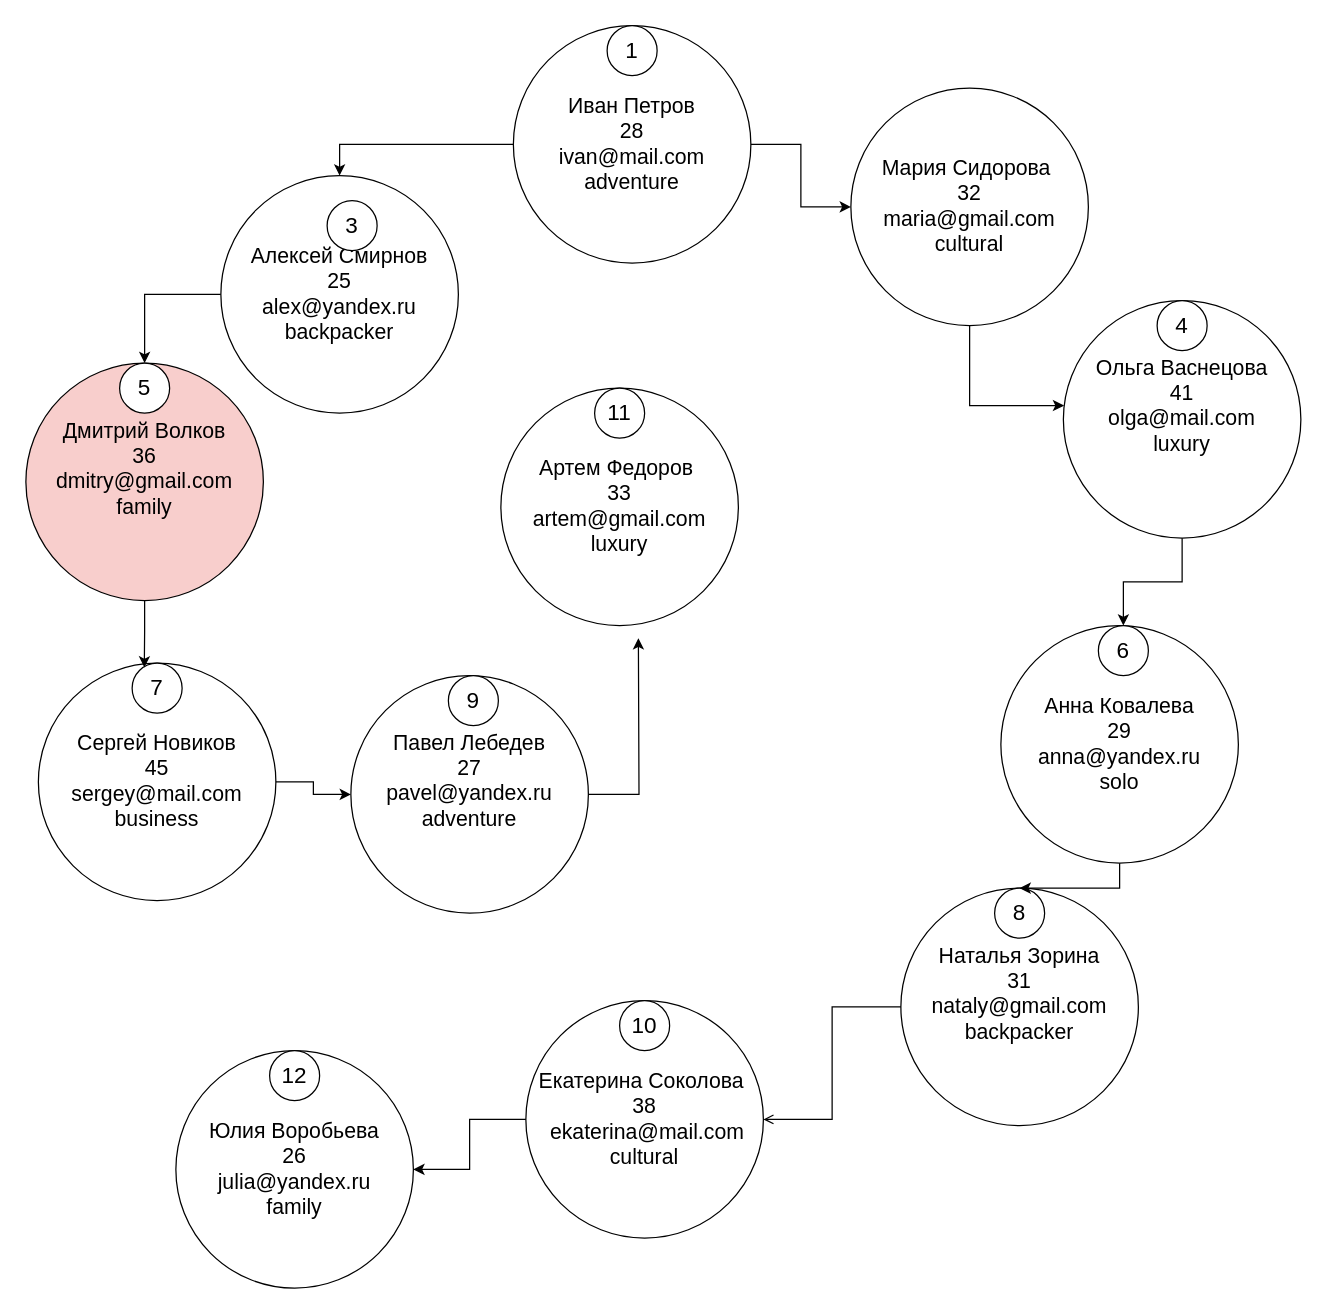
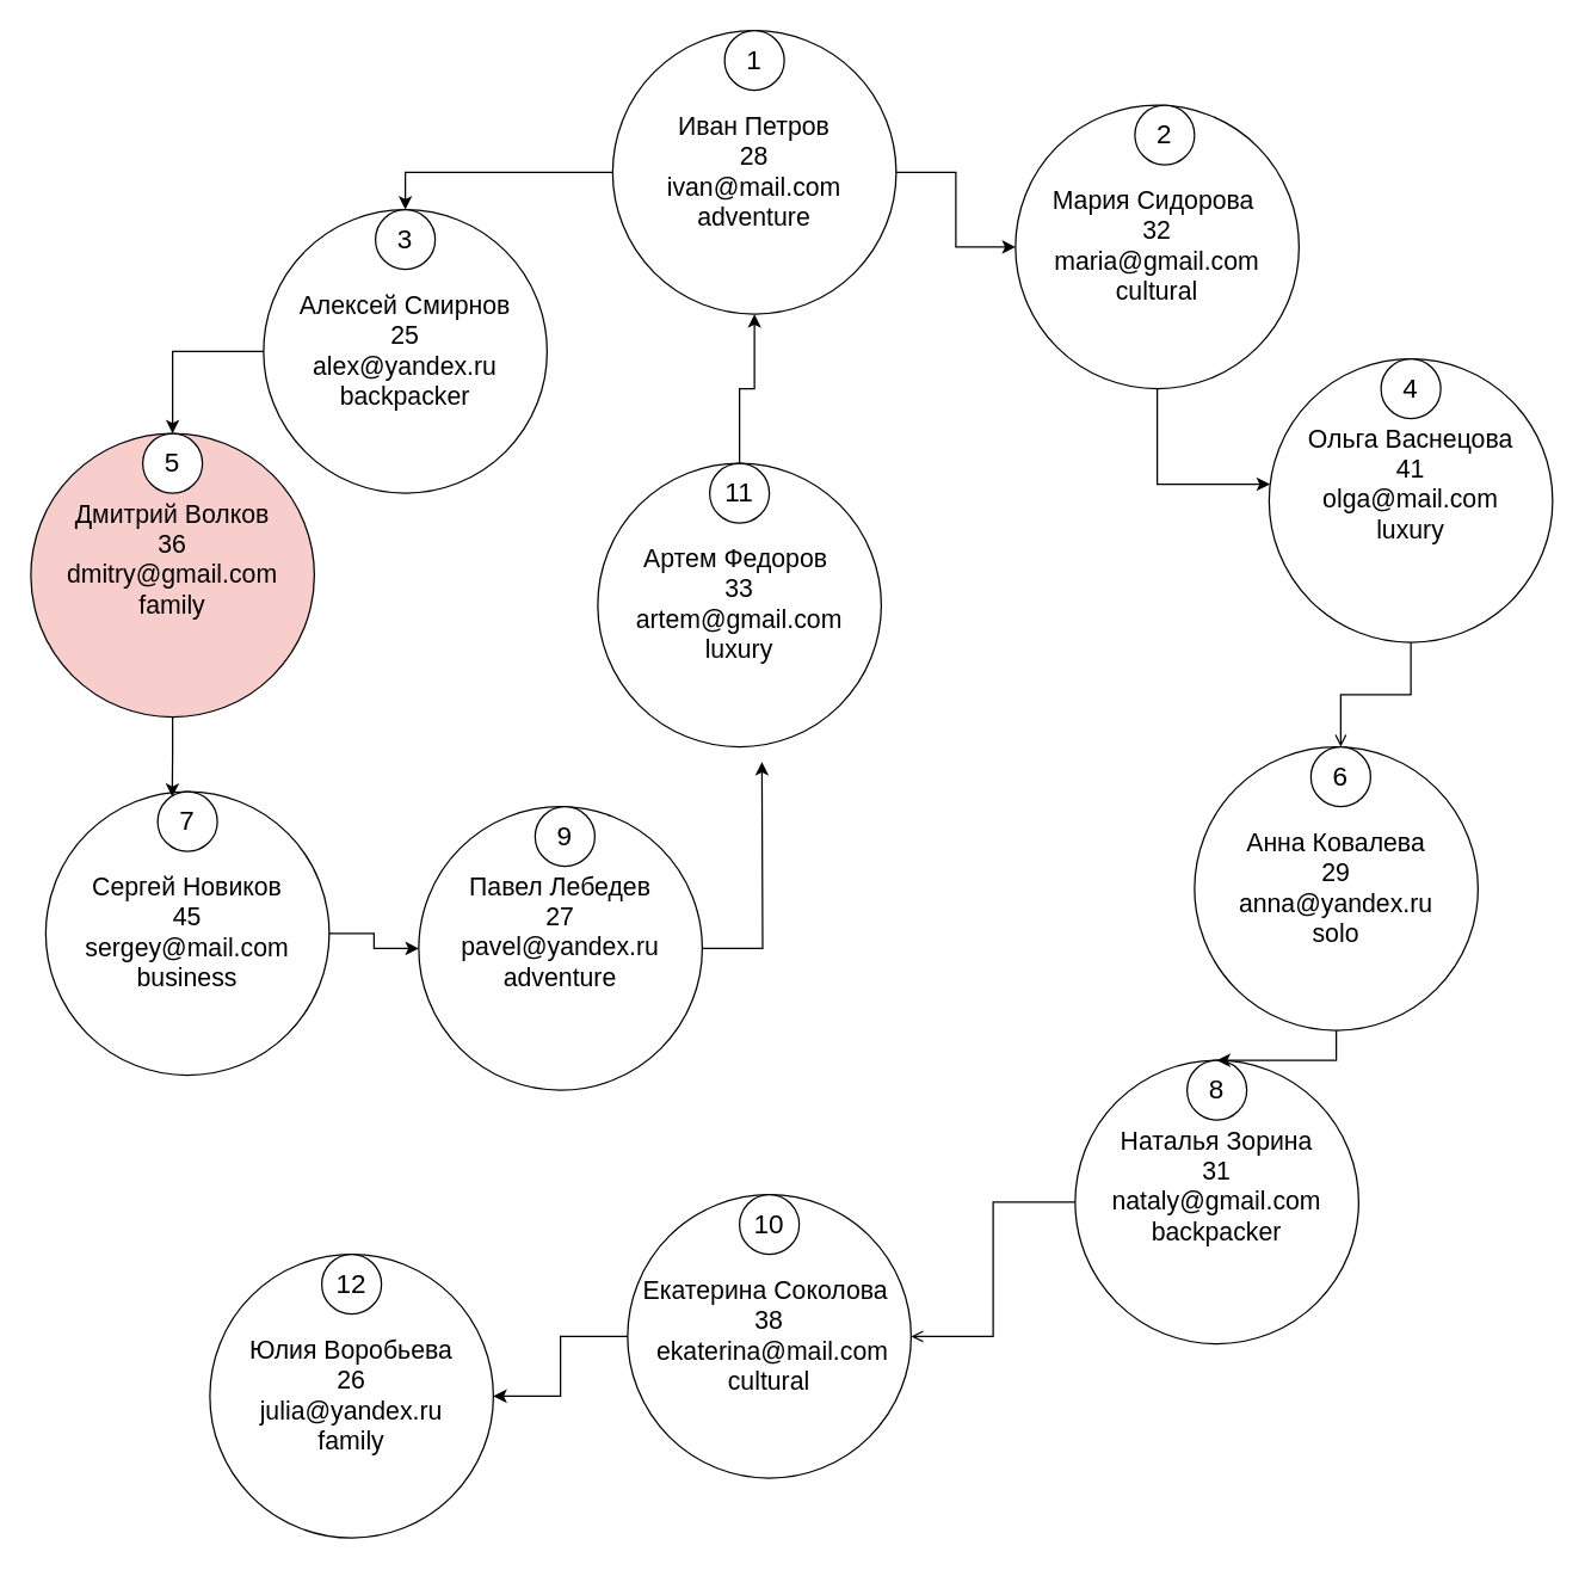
+ <mxCell id="37" value="&lt;font style=&quot;font-size: 18px;&quot;&gt;2&lt;/font&gt;" style="ellipse;whiteSpace=wrap;html=1;aspect=fixed;" vertex="1" parent="1"><mxGeometry x="760" y="70" width="40" height="40" as="geometry" /></mxCell>
- <mxCell id="38" value="&lt;font style=&quot;font-size: 18px;&quot;&gt;3&lt;/font&gt;" style="ellipse;whiteSpace=wrap;html=1;aspect=fixed;" vertex="1" parent="1"><mxGeometry x="261" y="160" width="40" height="40" as="geometry" /></mxCell>
+ <mxCell id="38" value="&lt;font style=&quot;font-size: 18px;&quot;&gt;3&lt;/font&gt;" style="ellipse;whiteSpace=wrap;html=1;aspect=fixed;" vertex="1" parent="1"><mxGeometry x="251" y="140" width="40" height="40" as="geometry" /></mxCell>
+ <mxCell id="47" style="edgeStyle=orthogonalEdgeStyle;rounded=0;orthogonalLoop=1;jettySize=auto;html=1;entryX=0.5;entryY=1;entryDx=0;entryDy=0;" edge="1" parent="1" source="32" target="3"><mxGeometry relative="1" as="geometry" /></mxCell>
- <mxCell id="44" style="edgeStyle=orthogonalEdgeStyle;rounded=0;orthogonalLoop=1;jettySize=auto;html=1;entryX=0.5;entryY=0;entryDx=0;entryDy=0;" edge="1" parent="1" source="10" target="17"><mxGeometry relative="1" as="geometry"><mxPoint x="945" y="530" as="targetPoint" /></mxGeometry></mxCell>
+ <mxCell id="44" style="edgeStyle=orthogonalEdgeStyle;rounded=0;orthogonalLoop=1;jettySize=auto;html=1;entryX=0.5;entryY=0;entryDx=0;entryDy=0;endArrow=open;" edge="1" parent="1" source="10" target="17"><mxGeometry relative="1" as="geometry"><mxPoint x="945" y="530" as="targetPoint" /></mxGeometry></mxCell>
